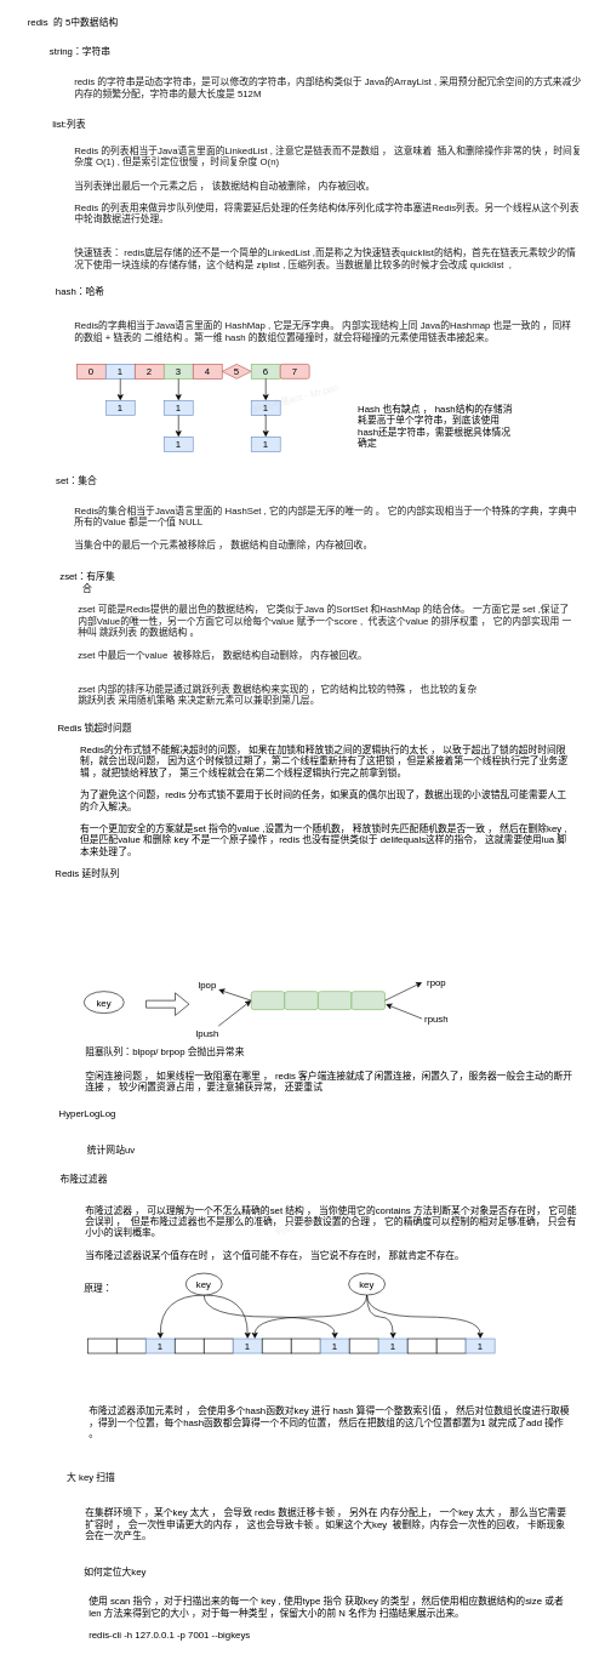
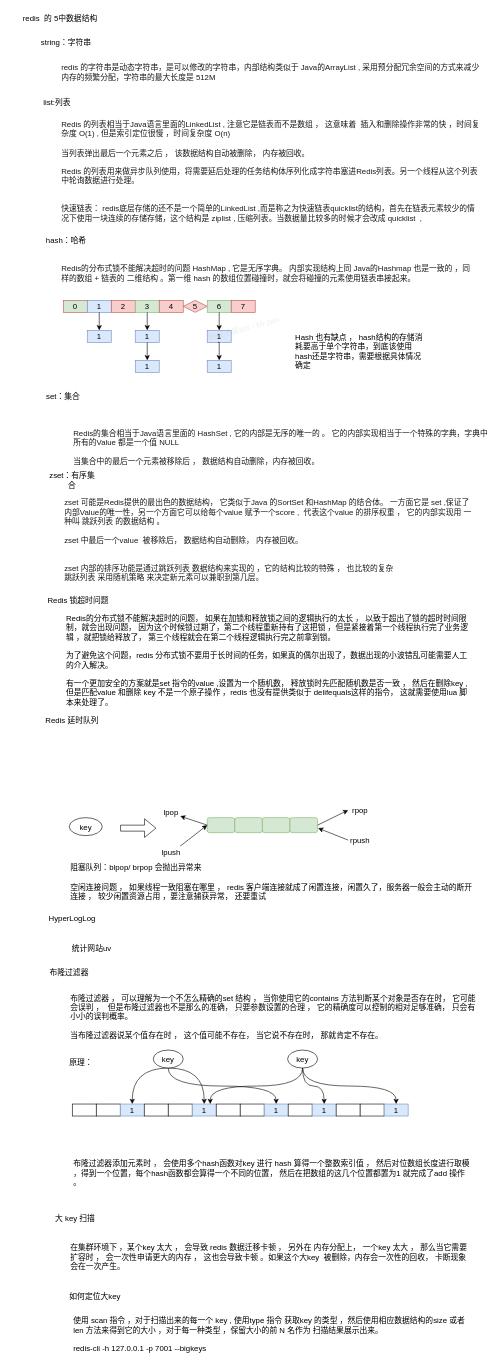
- <mxCell id="10" value="&lt;font color=&quot;#1a1a1a&quot; style=&quot;font-size: 13px;&quot;&gt;Redis的字典相当于Java语言里面的 HashMap , 它是无序字典。 内部实现结构上同 Java的Hashmap 也是一致的 ，同样的数组 + 链表的 二维结构 。第一维 hash 的数组位置碰撞时，就会将碰撞的元素使用链表串接起来。&lt;br style=&quot;font-size: 13px;&quot;&gt;&lt;/font&gt;" style="text;html=1;strokeColor=none;fillColor=none;align=left;verticalAlign=middle;whiteSpace=wrap;rounded=0;fontSize=13;" parent="1" vertex="1"><mxGeometry x="100" y="420" width="690" height="70" as="geometry" /></mxCell>
+ <mxCell id="10" value="&lt;font color=&quot;#1a1a1a&quot; style=&quot;font-size: 13px;&quot;&gt;Redis的分布式锁不能解决超时的问题 HashMap , 它是无序字典。 内部实现结构上同 Java的Hashmap 也是一致的 ，同样的数组 + 链表的 二维结构 。第一维 hash 的数组位置碰撞时，就会将碰撞的元素使用链表串接起来。&lt;br style=&quot;font-size: 13px;&quot;&gt;&lt;/font&gt;" style="text;html=1;strokeColor=none;fillColor=none;align=left;verticalAlign=middle;whiteSpace=wrap;rounded=0;fontSize=13;" parent="1" vertex="1"><mxGeometry x="100" y="420" width="690" height="70" as="geometry" /></mxCell>
- <mxCell id="11" value="0" style="rounded=0;whiteSpace=wrap;html=1;align=center;fillColor=#f8cecc;strokeColor=#b85450;fontSize=13;" parent="1" vertex="1"><mxGeometry x="105" y="500" width="40" height="20" as="geometry" /></mxCell>
+ <mxCell id="11" value="0" style="rounded=0;whiteSpace=wrap;html=1;align=center;fillColor=#d5e8d4;strokeColor=#b85450;fontSize=13;" parent="1" vertex="1"><mxGeometry x="105" y="500" width="40" height="20" as="geometry" /></mxCell>
- <mxCell id="18" value="7" style="whiteSpace=wrap;html=1;align=center;fillColor=#f8cecc;strokeColor=#b85450;fontSize=13;rounded=1;" parent="1" vertex="1"><mxGeometry x="385" y="500" width="40" height="20" as="geometry" /></mxCell>
+ <mxCell id="18" value="7" style="rounded=0;whiteSpace=wrap;html=1;align=center;fillColor=#f8cecc;strokeColor=#b85450;fontSize=13;" parent="1" vertex="1"><mxGeometry x="385" y="500" width="40" height="20" as="geometry" /></mxCell>
- <mxCell id="30" value="&lt;font color=&quot;#1a1a1a&quot; style=&quot;font-size: 13px;&quot;&gt;Redis的集合相当于Java语言里面的 HashSet , 它的内部是无序的唯一的 。 它的内部实现相当于一个特殊的字典，字典中所有的Value 都是一个值 NULL&lt;br style=&quot;font-size: 13px;&quot;&gt;&lt;br style=&quot;font-size: 13px;&quot;&gt;当集合中的最后一个元素被移除后 ， 数据结构自动删除，内存被回收。&lt;br style=&quot;font-size: 13px;&quot;&gt;&lt;/font&gt;" style="text;html=1;strokeColor=none;fillColor=none;align=left;verticalAlign=middle;whiteSpace=wrap;rounded=0;fontSize=13;" parent="1" vertex="1"><mxGeometry x="100" y="690" width="700" height="70" as="geometry" /></mxCell>
+ <mxCell id="30" value="&lt;font color=&quot;#1a1a1a&quot; style=&quot;font-size: 13px;&quot;&gt;Redis的集合相当于Java语言里面的 HashSet , 它的内部是无序的唯一的 。 它的内部实现相当于一个特殊的字典，字典中所有的Value 都是一个值 NULL&lt;br style=&quot;font-size: 13px;&quot;&gt;&lt;br style=&quot;font-size: 13px;&quot;&gt;当集合中的最后一个元素被移除后 ， 数据结构自动删除，内存被回收。&lt;br style=&quot;font-size: 13px;&quot;&gt;&lt;/font&gt;" style="text;html=1;strokeColor=none;fillColor=none;align=left;verticalAlign=middle;whiteSpace=wrap;rounded=0;fontSize=13;" parent="1" vertex="1"><mxGeometry x="120" y="710" width="700" height="70" as="geometry" /></mxCell>
